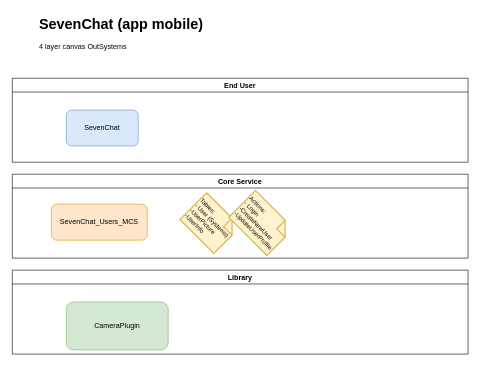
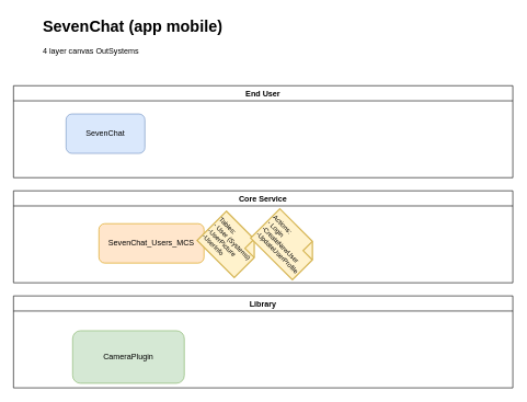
- <mxCell id="3" value="SevenChat" style="rounded=1;whiteSpace=wrap;html=1;fillColor=#dae8fc;strokeColor=#6c8ebf;" vertex="1" parent="2"><mxGeometry x="90" y="53" width="120" height="60" as="geometry" /></mxCell>
+ <mxCell id="3" value="SevenChat" style="rounded=1;whiteSpace=wrap;html=1;fillColor=#dae8fc;strokeColor=#6c8ebf;" vertex="1" parent="2"><mxGeometry x="80" y="43" width="120" height="60" as="geometry" /></mxCell>
- <mxCell id="6" value="SevenChat_Users_MCS" style="rounded=1;whiteSpace=wrap;html=1;fillColor=#ffe6cc;strokeColor=#d79b00;" vertex="1" parent="5"><mxGeometry x="65" y="50" width="160" height="60" as="geometry" /></mxCell>
+ <mxCell id="6" value="SevenChat_Users_MCS" style="rounded=1;whiteSpace=wrap;html=1;fillColor=#ffe6cc;strokeColor=#d79b00;" vertex="1" parent="5"><mxGeometry x="130" y="50" width="160" height="60" as="geometry" /></mxCell>
